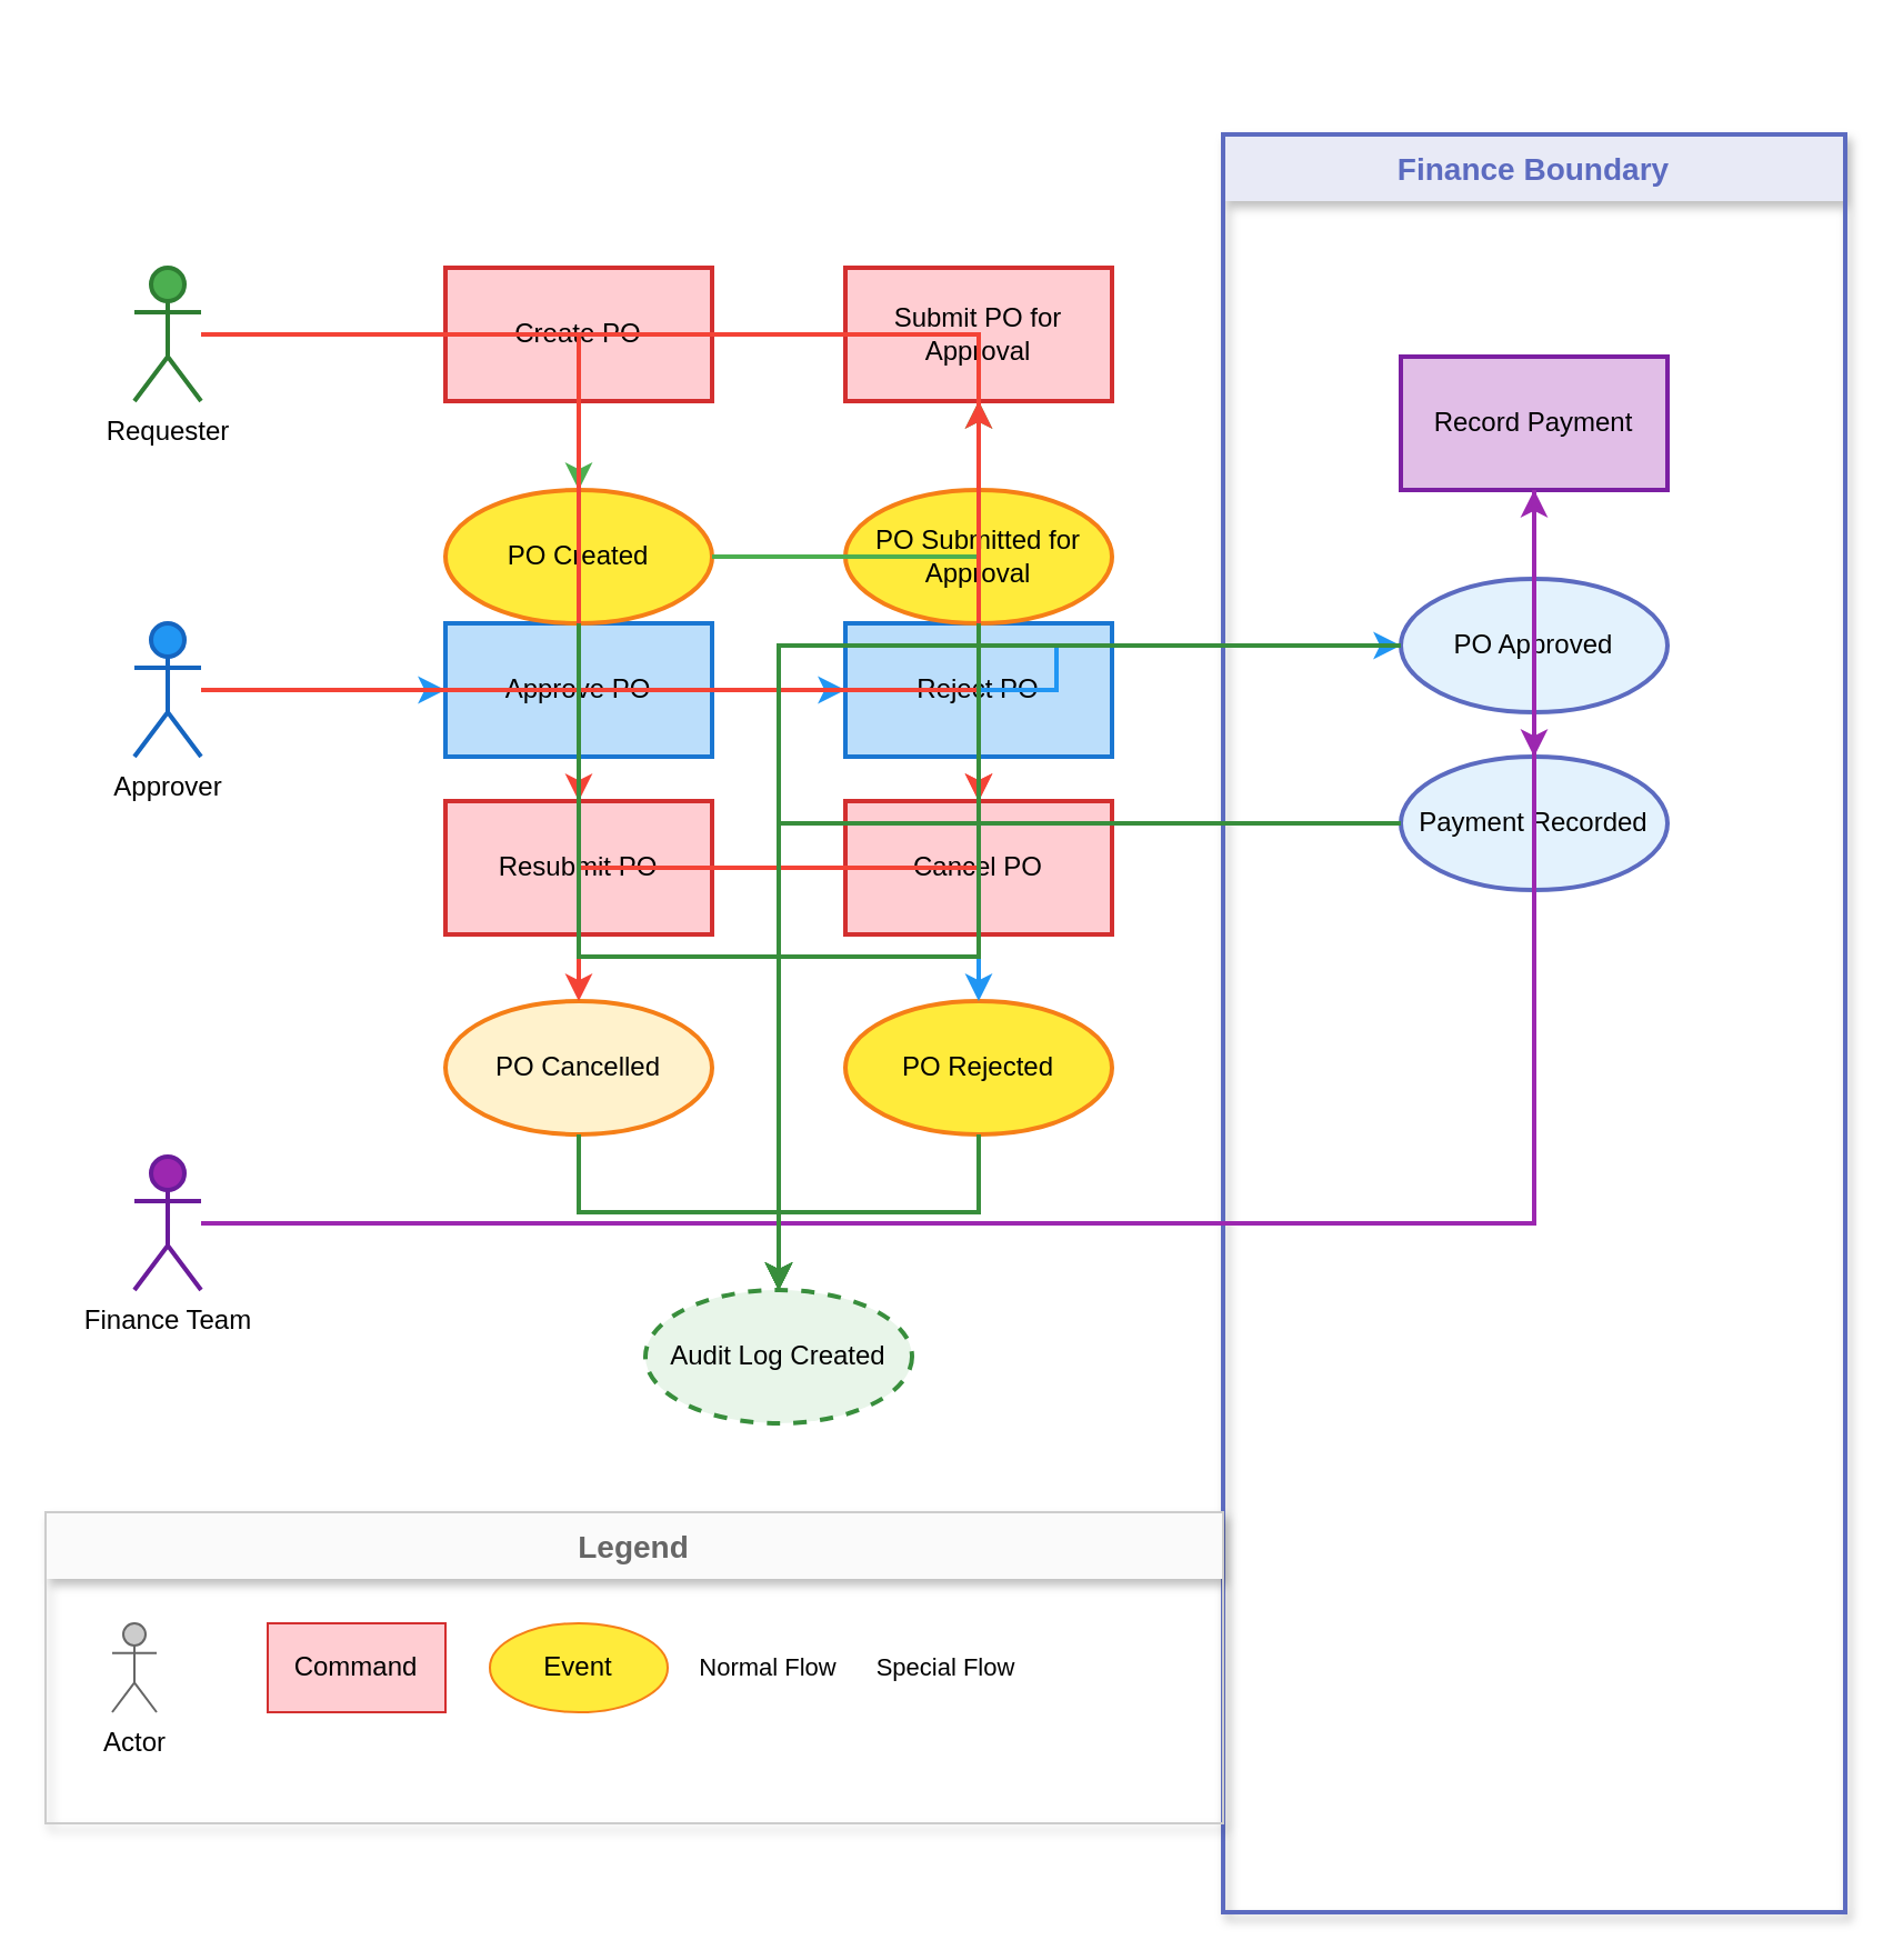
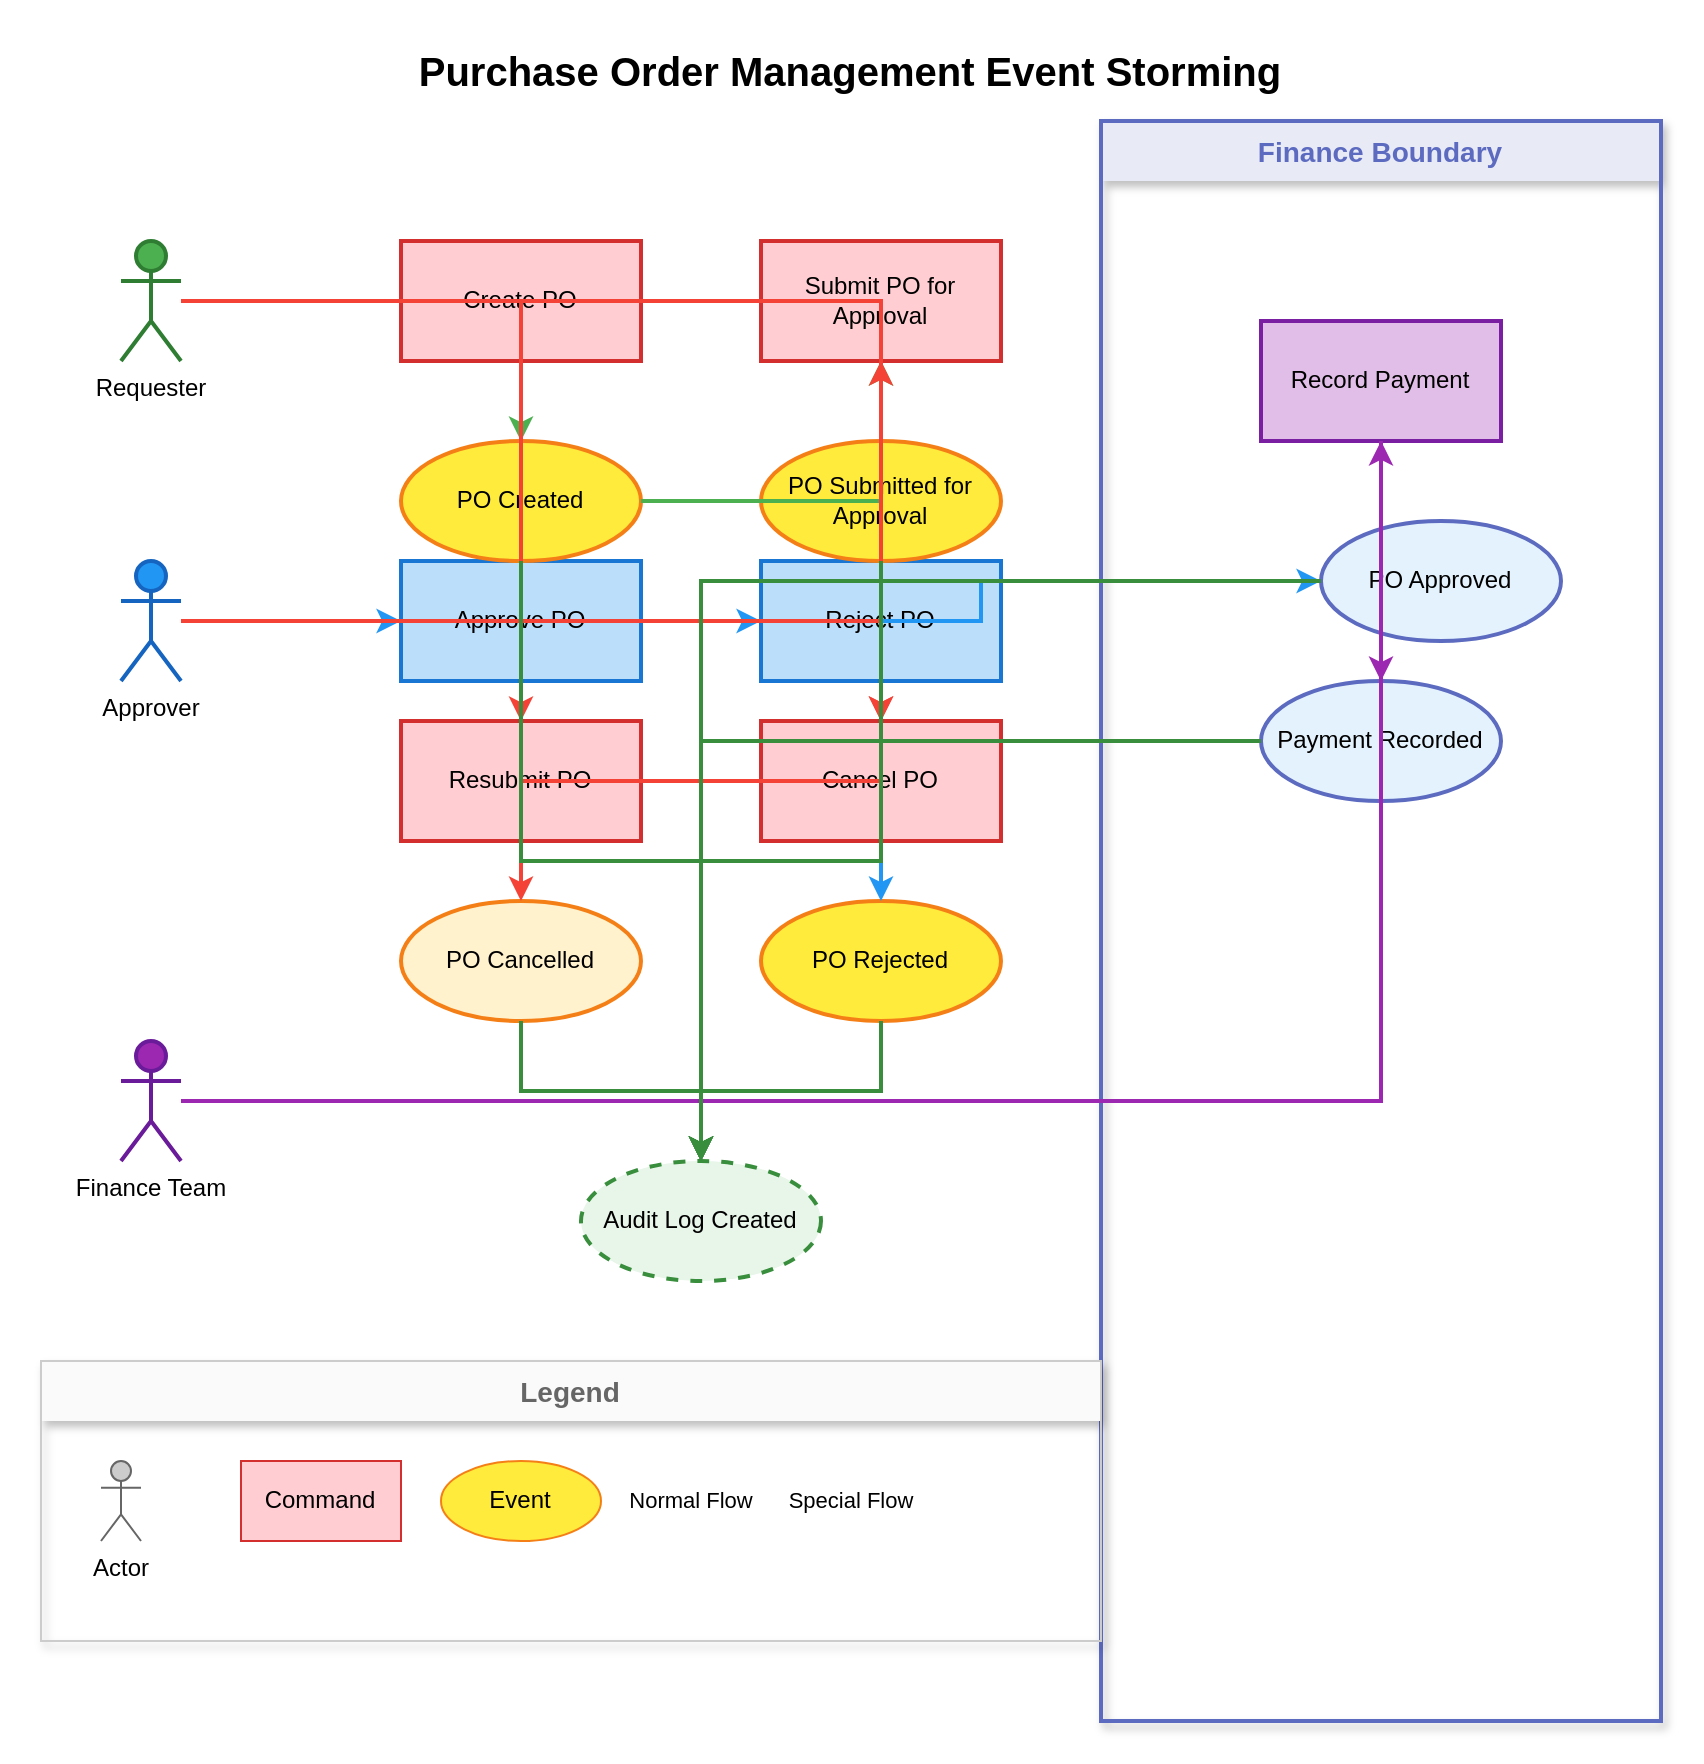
+ <mxCell id="2" value="Purchase Order Management Event Storming" style="text;html=1;strokeColor=none;fillColor=none;align=center;verticalAlign=middle;whiteSpace=wrap;rounded=0;fontSize=20;fontStyle=1;fontColor=#000000;" vertex="1" parent="1"><mxGeometry x="200" y="20" width="450" height="30" as="geometry" /></mxCell>
- <mxCell id="16" value="PO Approved" style="ellipse;whiteSpace=wrap;html=1;fillColor=#E3F2FD;strokeColor=#5C6BC0;strokeWidth=2;fontSize=12;" vertex="1" parent="3"><mxGeometry x="80" y="200" width="120" height="60" as="geometry" /></mxCell>
+ <mxCell id="16" value="PO Approved" style="ellipse;whiteSpace=wrap;html=1;fillColor=#E3F2FD;strokeColor=#5C6BC0;strokeWidth=2;fontSize=12;" vertex="1" parent="3"><mxGeometry x="110" y="200" width="120" height="60" as="geometry" /></mxCell>
